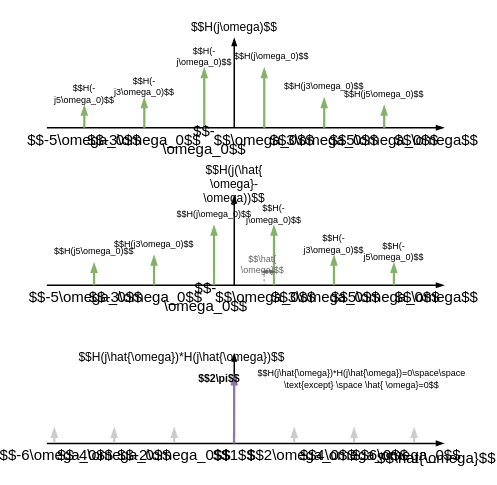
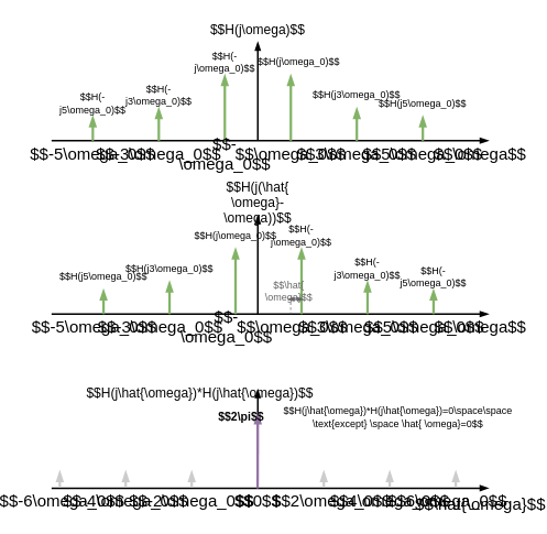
- <mxCell id="54" value="&lt;font style=&quot;font-size: 20px;&quot;&gt;$$1$$&lt;/font&gt;" style="text;html=1;align=center;verticalAlign=middle;whiteSpace=wrap;rounded=0;" parent="1" vertex="1"><mxGeometry x="257" y="590" width="60" height="30" as="geometry" /></mxCell>
+ <mxCell id="54" value="&lt;font style=&quot;font-size: 20px;&quot;&gt;$$0$$&lt;/font&gt;" style="text;html=1;align=center;verticalAlign=middle;whiteSpace=wrap;rounded=0;" parent="1" vertex="1"><mxGeometry x="257" y="590" width="60" height="30" as="geometry" /></mxCell>
